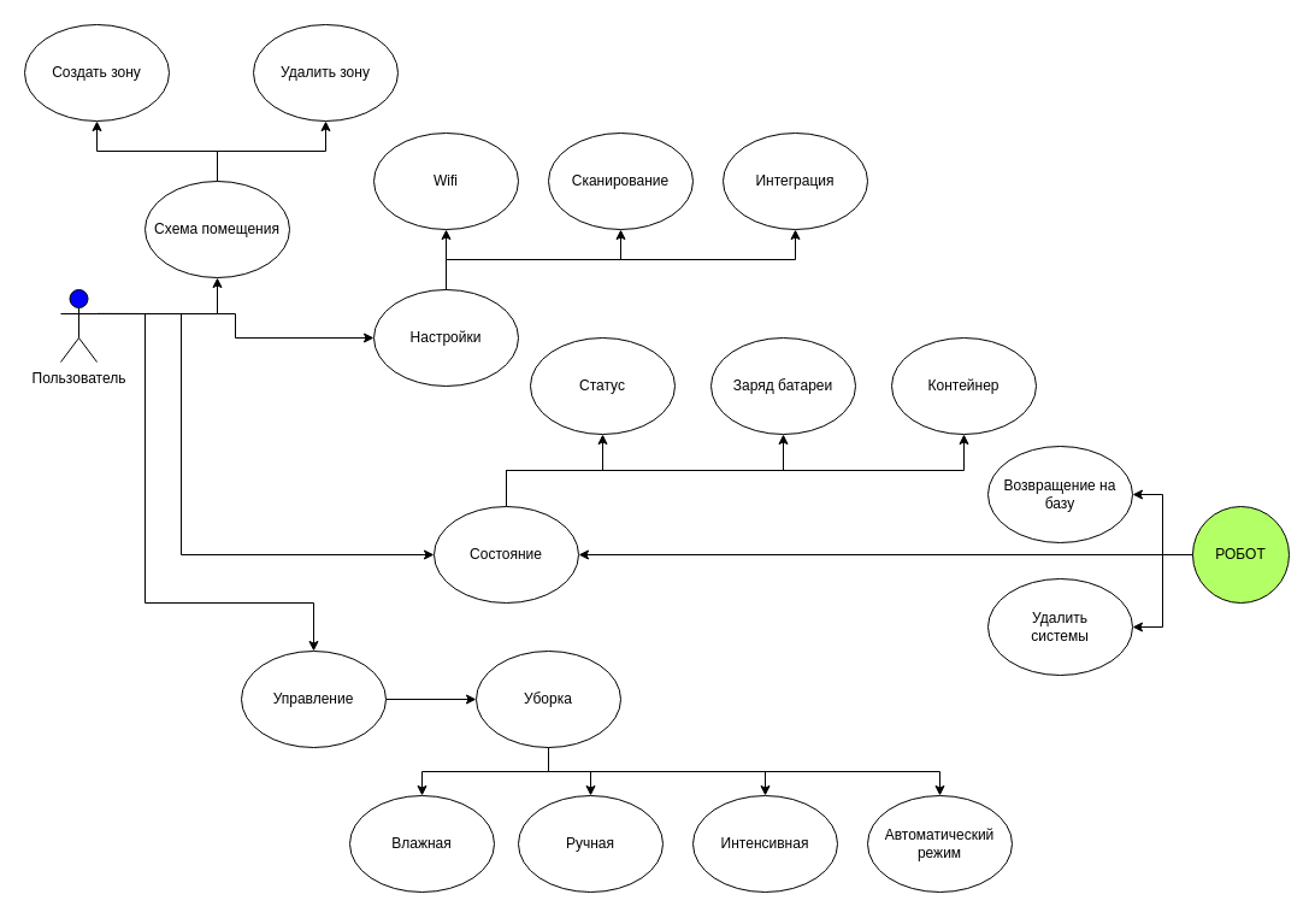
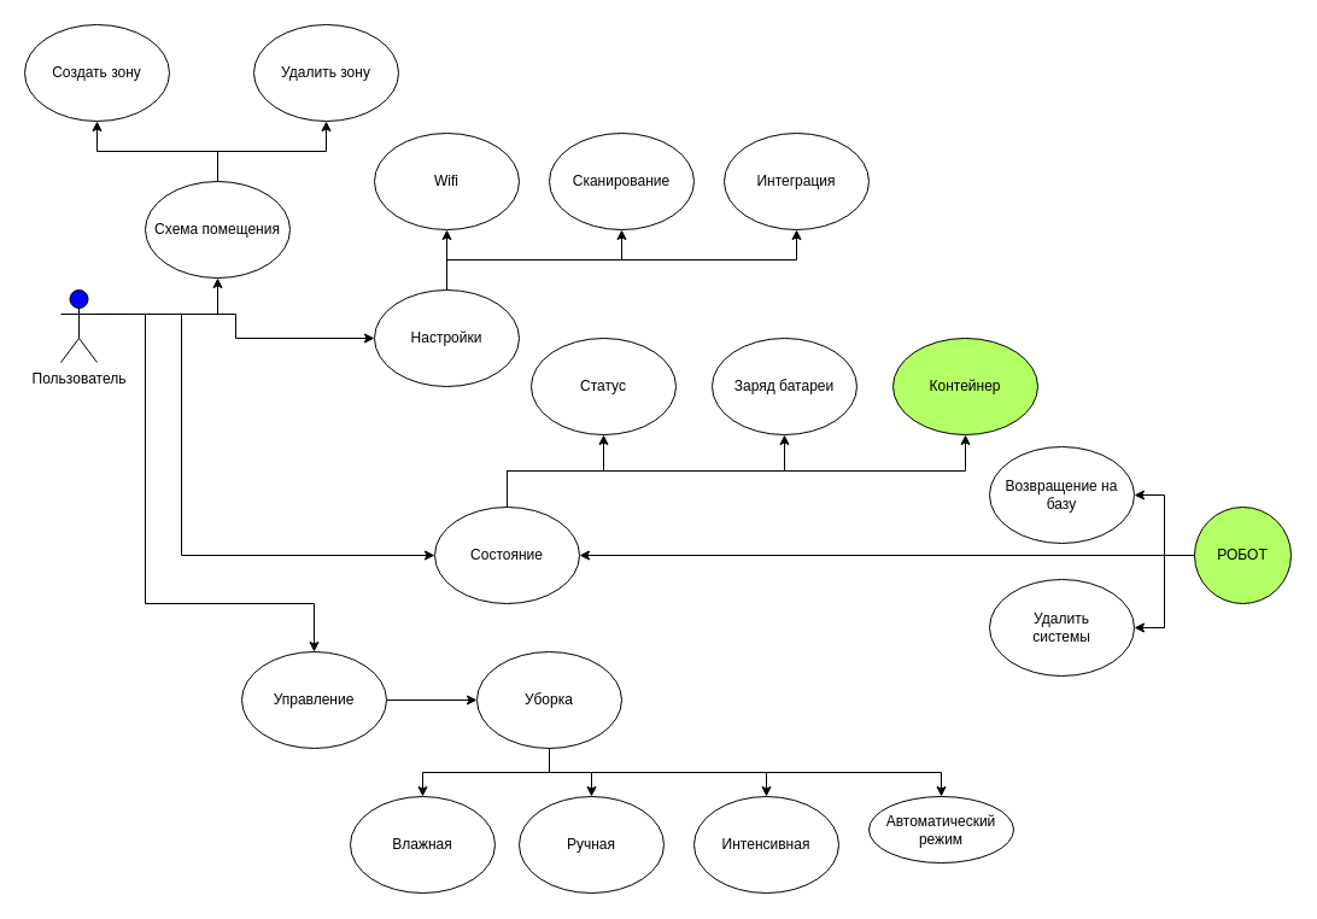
- <mxCell id="25" value="Контейнер" style="ellipse;whiteSpace=wrap;html=1;" vertex="1" parent="1"><mxGeometry x="740" y="280" width="120" height="80" as="geometry" /></mxCell>
+ <mxCell id="25" value="Контейнер" style="ellipse;whiteSpace=wrap;html=1;fillColor=#b3ff66;" vertex="1" parent="1"><mxGeometry x="740" y="280" width="120" height="80" as="geometry" /></mxCell>
- <mxCell id="36" value="Автоматический режим" style="ellipse;whiteSpace=wrap;html=1;" vertex="1" parent="1"><mxGeometry x="720" y="660" width="120" height="80" as="geometry" /></mxCell>
+ <mxCell id="36" value="Автоматический режим" style="ellipse;whiteSpace=wrap;html=1;" vertex="1" parent="1"><mxGeometry x="720" y="660" width="120" height="55" as="geometry" /></mxCell>
